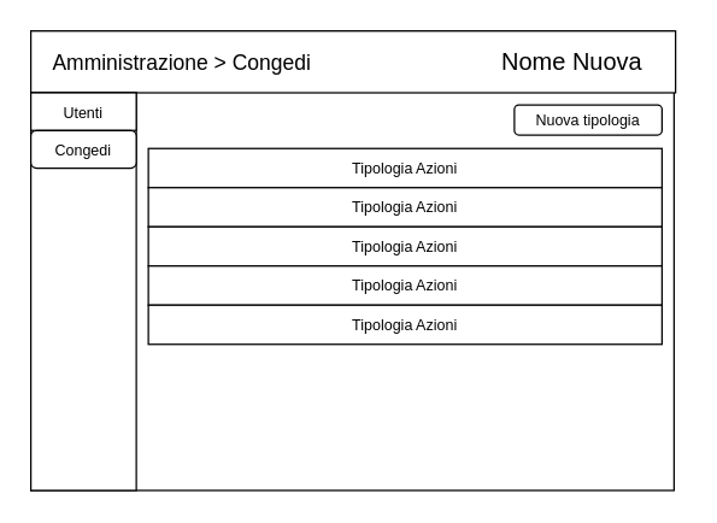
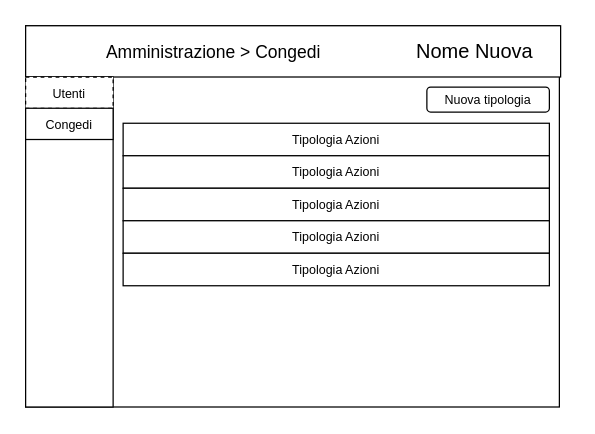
- <mxCell id="6" value="&lt;font style=&quot;font-size: 14px&quot;&gt;Amministrazione &amp;gt; Congedi&lt;/font&gt;" style="text;html=1;strokeColor=none;fillColor=none;align=center;verticalAlign=middle;whiteSpace=wrap;rounded=0;fontSize=10;" vertex="1" parent="1"><mxGeometry x="23" y="30.5" width="195" height="20" as="geometry" /></mxCell>
+ <mxCell id="6" value="&lt;font style=&quot;font-size: 14px&quot;&gt;Amministrazione &amp;gt; Congedi&lt;/font&gt;" style="text;html=1;strokeColor=none;fillColor=none;align=center;verticalAlign=middle;whiteSpace=wrap;rounded=0;fontSize=10;" vertex="1" parent="1"><mxGeometry x="73" y="30.5" width="195" height="20" as="geometry" /></mxCell>
- <mxCell id="7" value="Utenti" style="rounded=0;whiteSpace=wrap;html=1;fontSize=10;" vertex="1" parent="1"><mxGeometry x="20" y="61" width="70" height="25" as="geometry" /></mxCell>
+ <mxCell id="7" value="Utenti" style="rounded=0;whiteSpace=wrap;html=1;fontSize=10;dashed=1;" vertex="1" parent="1"><mxGeometry x="20" y="61" width="70" height="25" as="geometry" /></mxCell>
- <mxCell id="8" value="Congedi" style="whiteSpace=wrap;html=1;fontSize=10;rounded=1;" vertex="1" parent="1"><mxGeometry x="20" y="86" width="70" height="25" as="geometry" /></mxCell>
+ <mxCell id="8" value="Congedi" style="rounded=0;whiteSpace=wrap;html=1;fontSize=10;" vertex="1" parent="1"><mxGeometry x="20" y="86" width="70" height="25" as="geometry" /></mxCell>
